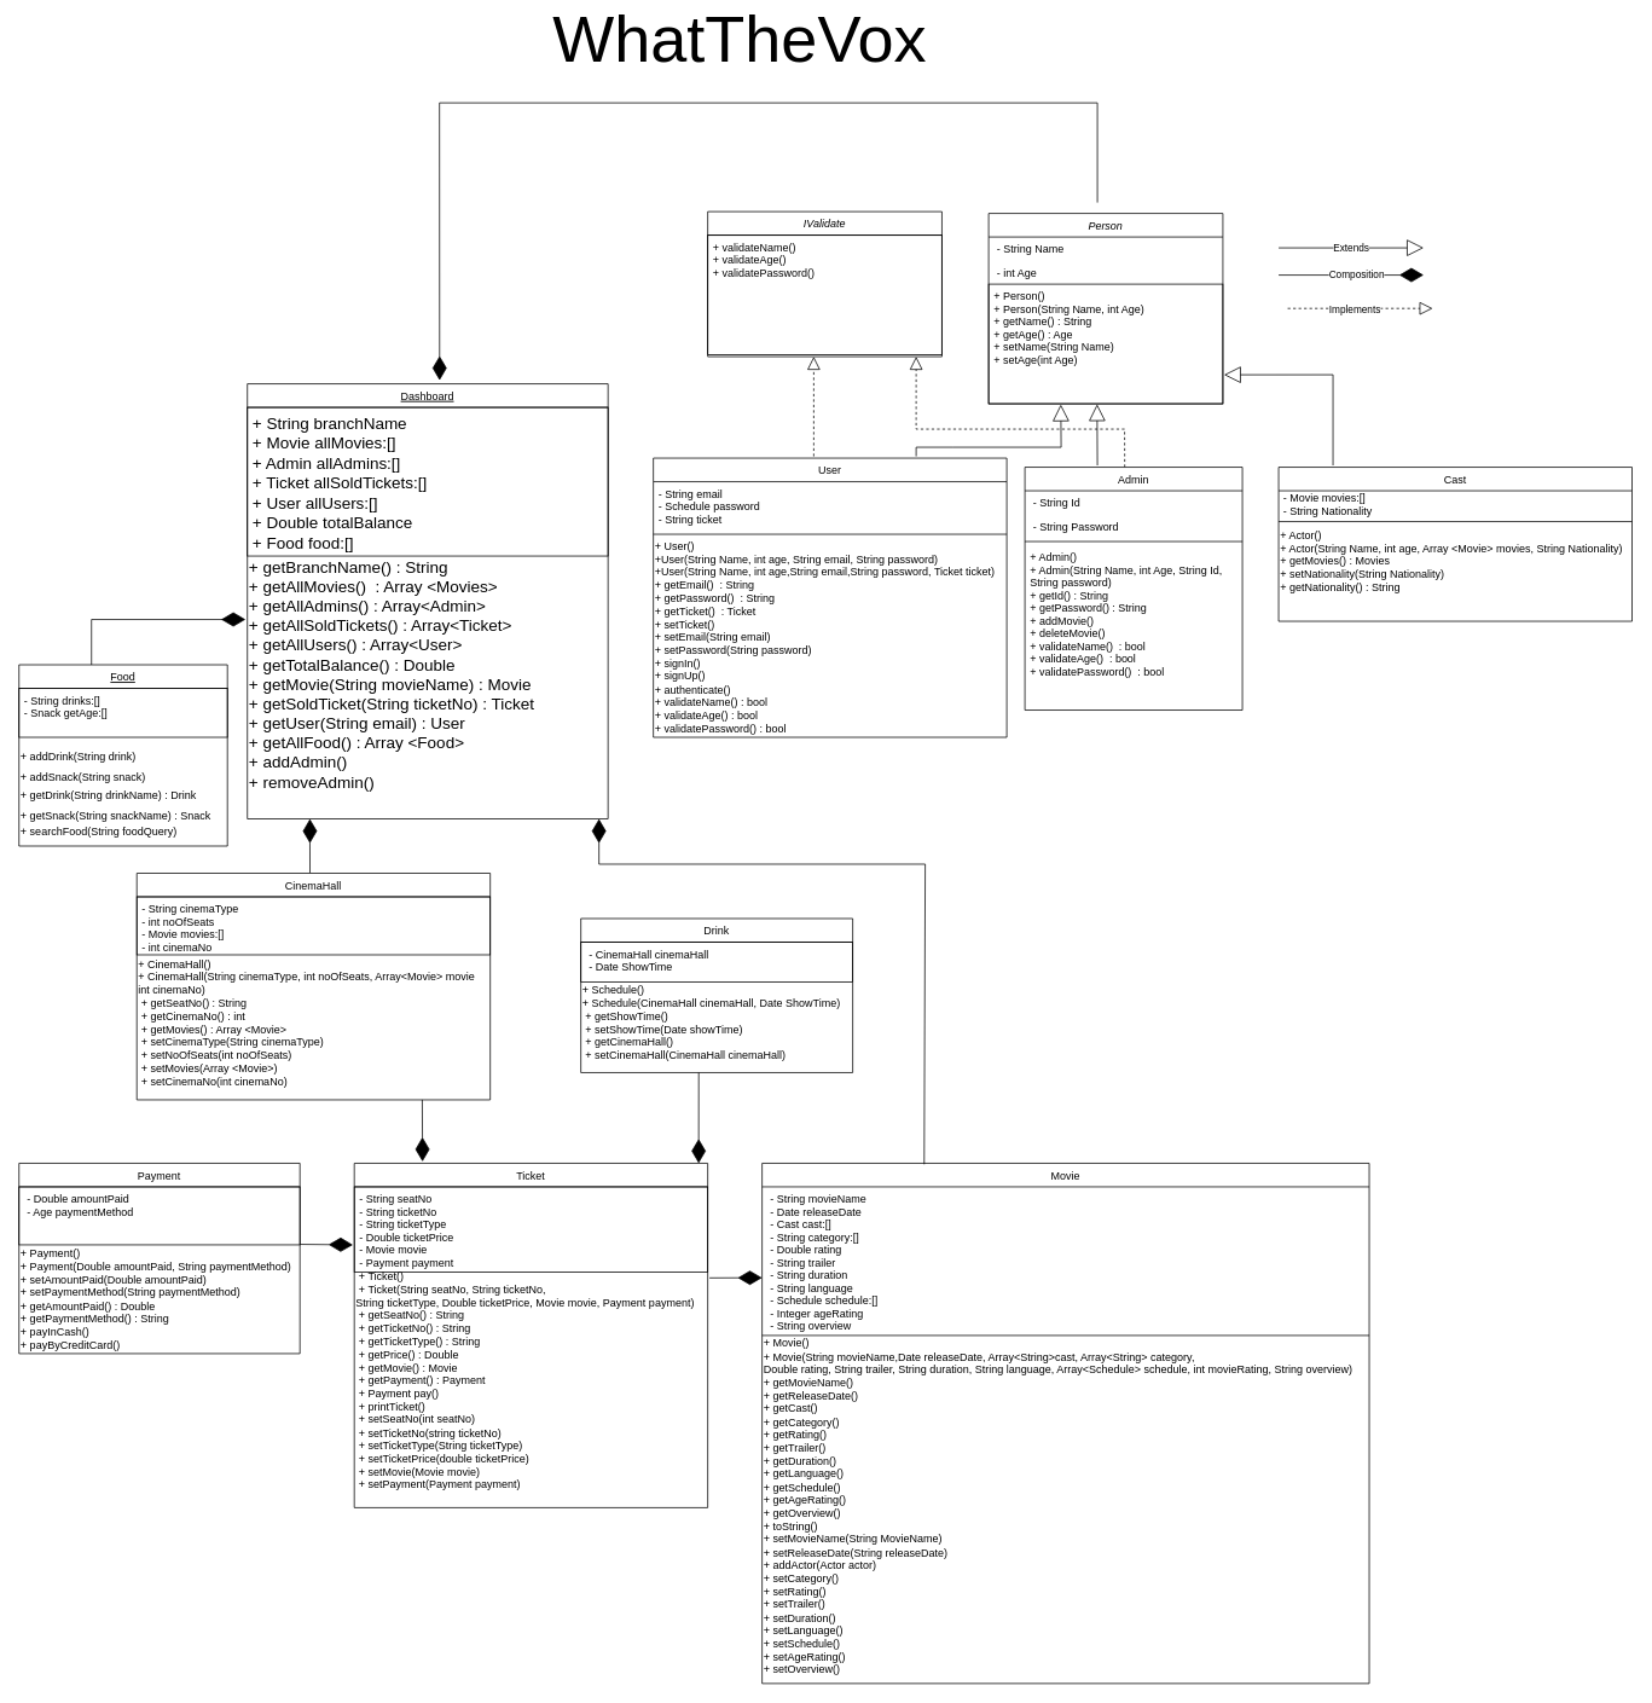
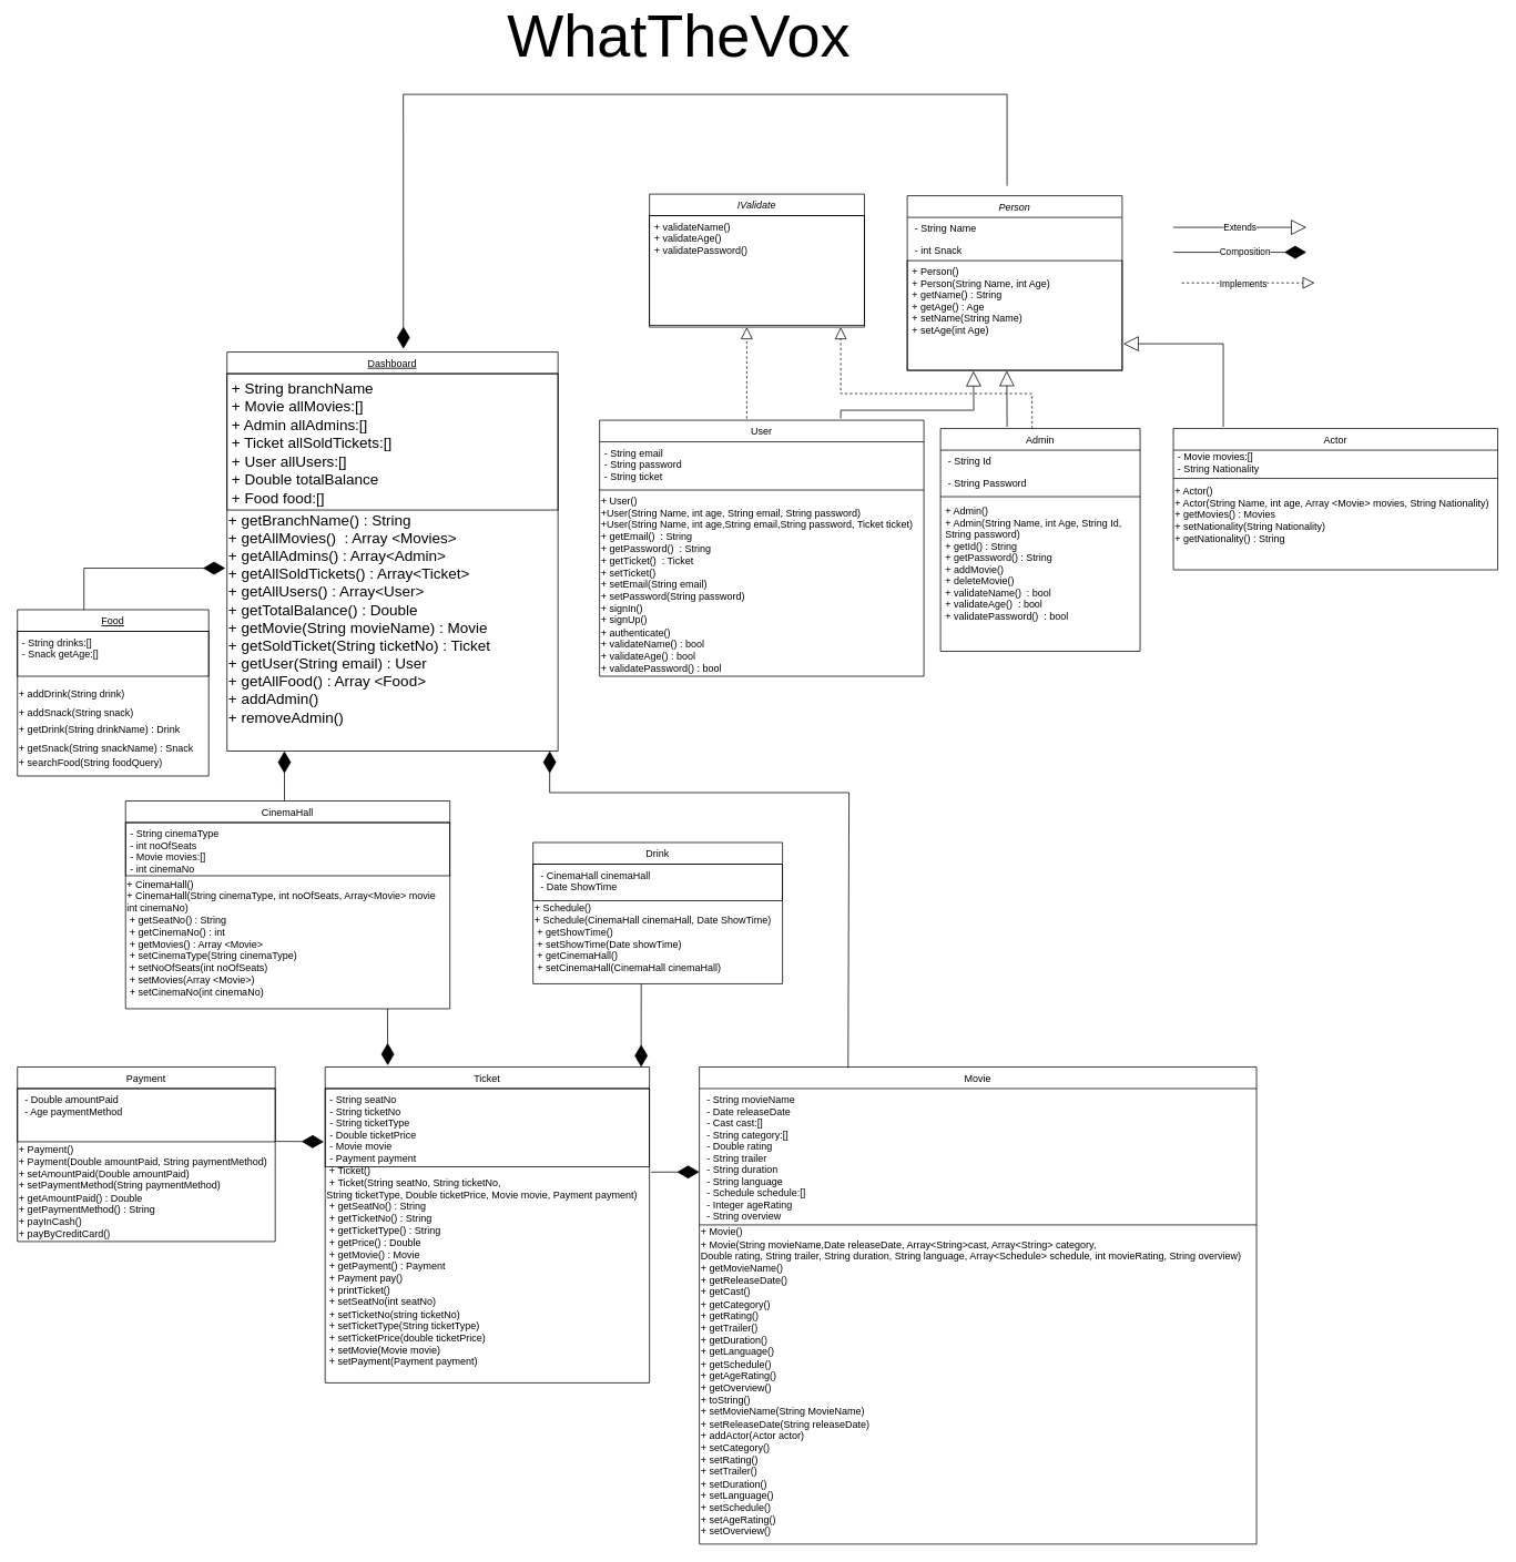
- <mxCell id="4" value=" - int Age" style="text;align=left;verticalAlign=top;spacingLeft=4;spacingRight=4;overflow=hidden;rotatable=0;points=[[0,0.5],[1,0.5]];portConstraint=eastwest;rounded=0;shadow=0;html=0;" parent="2" vertex="1"><mxGeometry y="52" width="258.46" height="26" as="geometry" /></mxCell>
+ <mxCell id="4" value=" - int Snack" style="text;align=left;verticalAlign=top;spacingLeft=4;spacingRight=4;overflow=hidden;rotatable=0;points=[[0,0.5],[1,0.5]];portConstraint=eastwest;rounded=0;shadow=0;html=0;" parent="2" vertex="1"><mxGeometry y="52" width="258.46" height="26" as="geometry" /></mxCell>
- <mxCell id="12" value="Cast" style="swimlane;fontStyle=0;align=center;verticalAlign=top;childLayout=stackLayout;horizontal=1;startSize=26;horizontalStack=0;resizeParent=1;resizeLast=0;collapsible=1;marginBottom=0;rounded=0;shadow=0;strokeWidth=1;strokeColor=default;" parent="1" vertex="1"><mxGeometry x="1410" y="512" width="390" height="170" as="geometry"><mxRectangle x="340" y="380" width="170" height="26" as="alternateBounds" /></mxGeometry></mxCell>
+ <mxCell id="12" value="Actor" style="swimlane;fontStyle=0;align=center;verticalAlign=top;childLayout=stackLayout;horizontal=1;startSize=26;horizontalStack=0;resizeParent=1;resizeLast=0;collapsible=1;marginBottom=0;rounded=0;shadow=0;strokeWidth=1;strokeColor=default;" parent="1" vertex="1"><mxGeometry x="1410" y="512" width="390" height="170" as="geometry"><mxRectangle x="340" y="380" width="170" height="26" as="alternateBounds" /></mxGeometry></mxCell>
- <mxCell id="17" value="- String email&#10;- Schedule password&#10;- String ticket" style="text;align=left;verticalAlign=top;spacingLeft=4;spacingRight=4;overflow=hidden;rotatable=0;points=[[0,0.5],[1,0.5]];portConstraint=eastwest;" parent="16" vertex="1"><mxGeometry y="26" width="390" height="54" as="geometry" /></mxCell>
+ <mxCell id="17" value="- String email&#10;- String password&#10;- String ticket" style="text;align=left;verticalAlign=top;spacingLeft=4;spacingRight=4;overflow=hidden;rotatable=0;points=[[0,0.5],[1,0.5]];portConstraint=eastwest;" parent="16" vertex="1"><mxGeometry y="26" width="390" height="54" as="geometry" /></mxCell>
